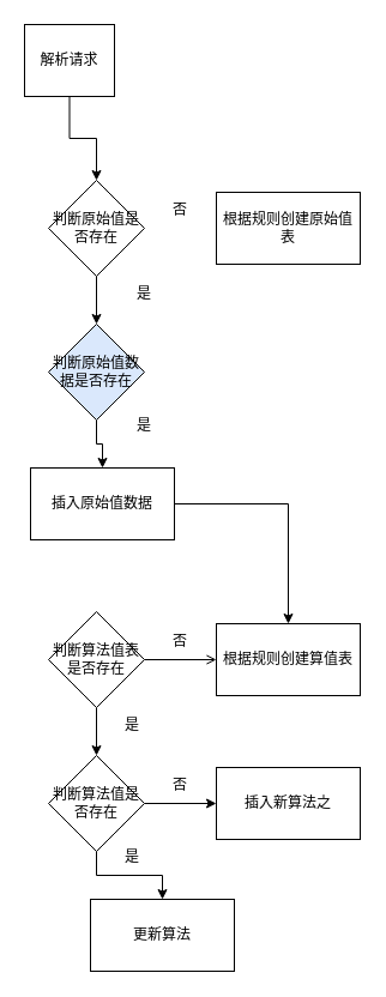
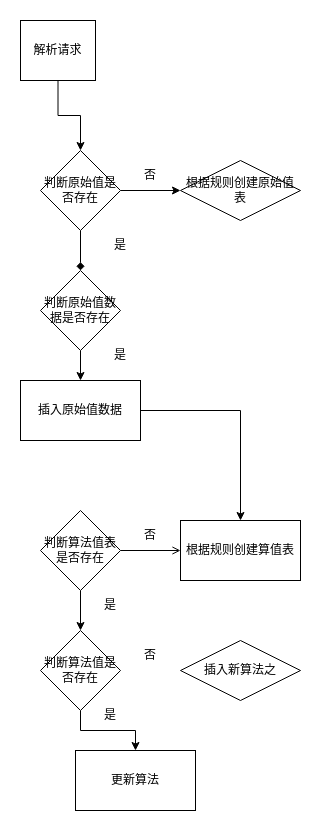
+ <mxCell id="4" value="" style="edgeStyle=orthogonalEdgeStyle;rounded=0;orthogonalLoop=1;jettySize=auto;html=1;" edge="1" parent="1" source="6" target="7"><mxGeometry relative="1" as="geometry" /></mxCell>
- <mxCell id="7" value="根据规则创建原始值表" style="whiteSpace=wrap;html=1;rounded=0;" vertex="1" parent="1"><mxGeometry x="180" y="160" width="120" height="60" as="geometry" /></mxCell>
+ <mxCell id="7" value="根据规则创建原始值表" style="rhombus;whiteSpace=wrap;html=1;" vertex="1" parent="1"><mxGeometry x="180" y="160" width="120" height="60" as="geometry" /></mxCell>
- <mxCell id="5" value="" style="edgeStyle=orthogonalEdgeStyle;rounded=0;orthogonalLoop=1;jettySize=auto;html=1;" edge="1" parent="1" source="6" target="10"><mxGeometry relative="1" as="geometry" /></mxCell>
+ <mxCell id="5" value="" style="edgeStyle=orthogonalEdgeStyle;rounded=0;orthogonalLoop=1;jettySize=auto;html=1;endArrow=diamond;" edge="1" parent="1" source="6" target="10"><mxGeometry relative="1" as="geometry" /></mxCell>
- <mxCell id="10" value="判断原始值数据是否存在" style="rhombus;whiteSpace=wrap;html=1;rounded=0;fillColor=#dae8fc;" vertex="1" parent="1"><mxGeometry x="40" y="270" width="80" height="80" as="geometry" /></mxCell>
+ <mxCell id="10" value="判断原始值数据是否存在" style="rhombus;whiteSpace=wrap;html=1;rounded=0;" vertex="1" parent="1"><mxGeometry x="40" y="270" width="80" height="80" as="geometry" /></mxCell>
- <mxCell id="12" value="插入原始值数据" style="whiteSpace=wrap;html=1;rounded=0;" vertex="1" parent="1"><mxGeometry x="25" y="390" width="120" height="60" as="geometry" /></mxCell>
+ <mxCell id="12" value="插入原始值数据" style="whiteSpace=wrap;html=1;rounded=0;" vertex="1" parent="1"><mxGeometry x="20" y="380" width="120" height="60" as="geometry" /></mxCell>
- <mxCell id="17" value="" style="edgeStyle=orthogonalEdgeStyle;rounded=0;orthogonalLoop=1;jettySize=auto;html=1;" edge="1" parent="1" source="19" target="20"><mxGeometry relative="1" as="geometry" /></mxCell>
- <mxCell id="20" value="插入新算法之" style="whiteSpace=wrap;html=1;rounded=0;" vertex="1" parent="1"><mxGeometry x="180" y="640" width="120" height="60" as="geometry" /></mxCell>
+ <mxCell id="20" value="插入新算法之" style="rhombus;whiteSpace=wrap;html=1;" vertex="1" parent="1"><mxGeometry x="180" y="640" width="120" height="60" as="geometry" /></mxCell>
